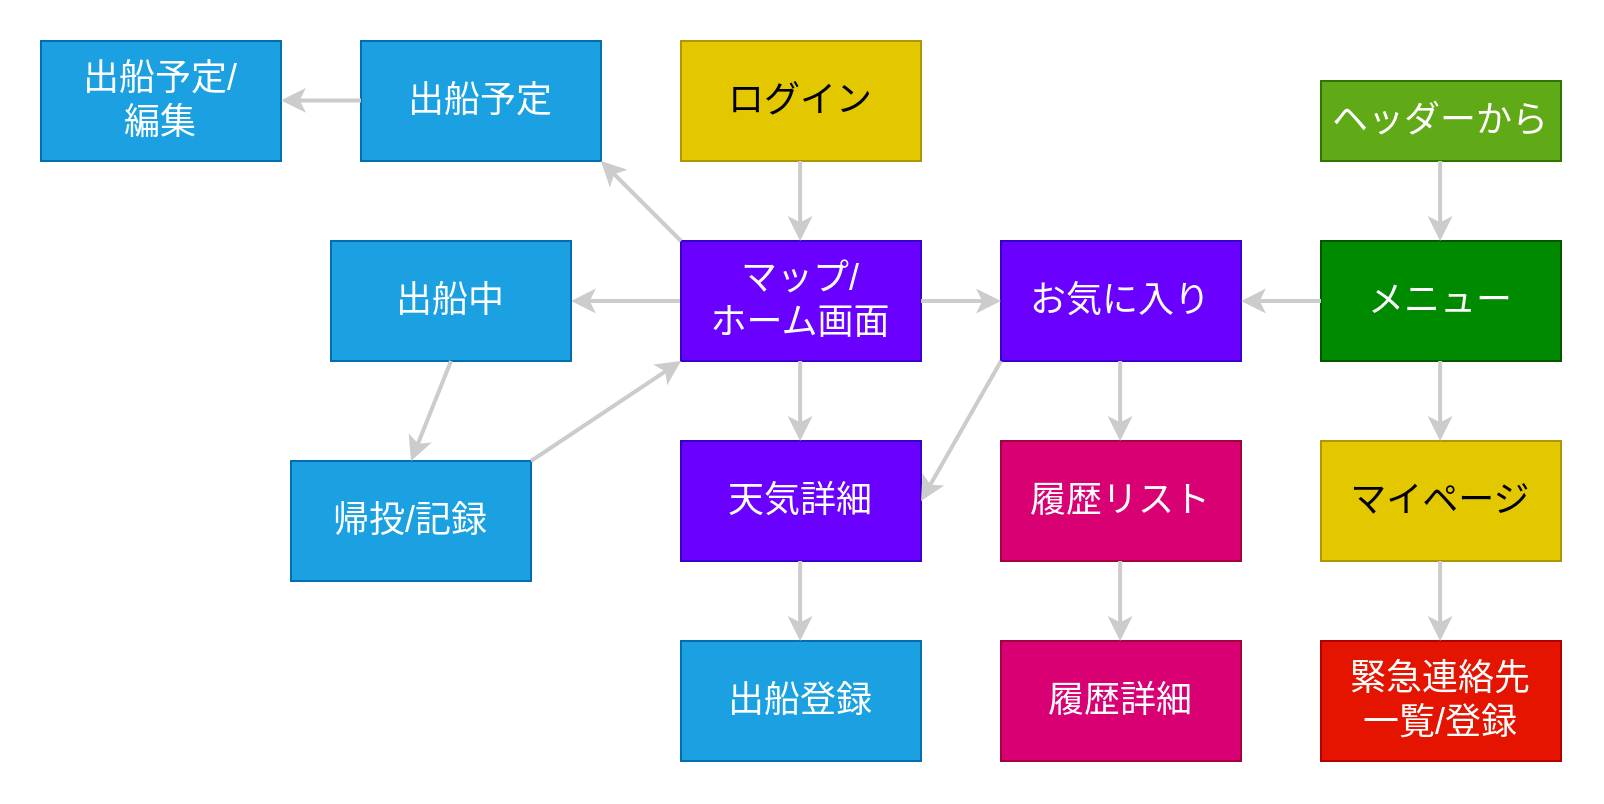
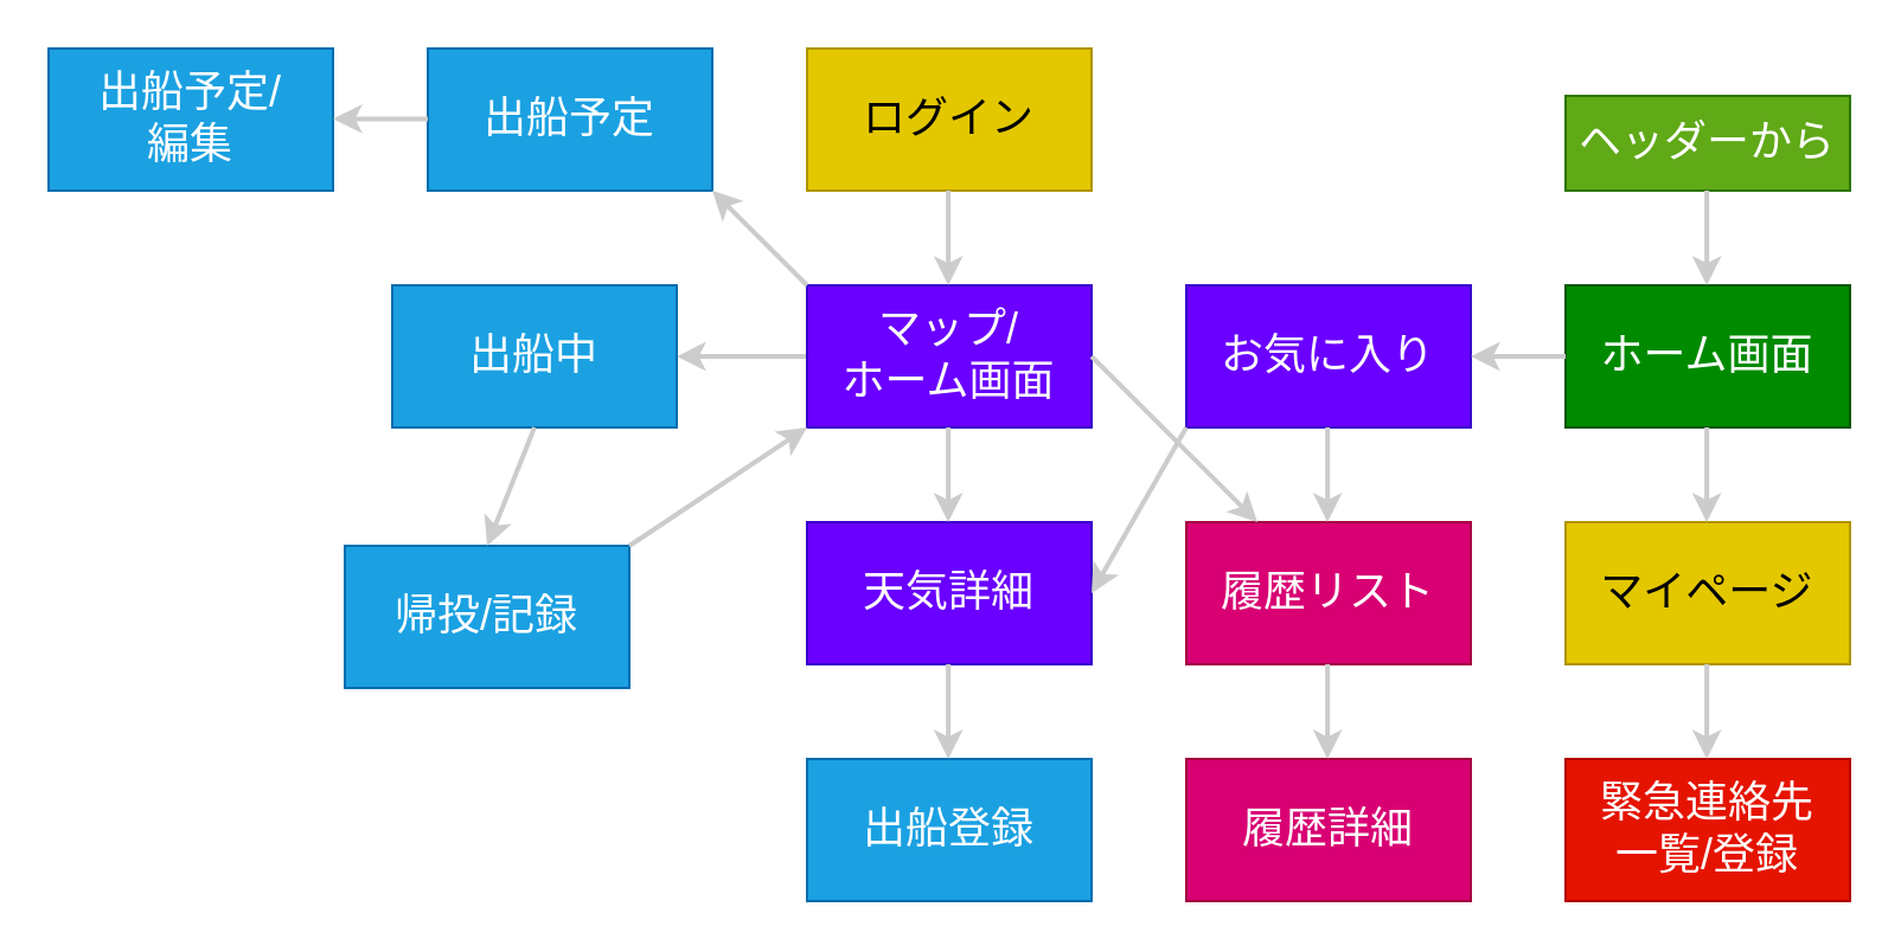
- <mxCell id="25" value="" style="endArrow=classic;html=1;fontSize=22;strokeWidth=2;entryX=0;entryY=0.5;entryDx=0;entryDy=0;exitX=1;exitY=0.5;exitDx=0;exitDy=0;strokeColor=#CCCCCC;" parent="1" source="12" target="5" edge="1"><mxGeometry width="50" height="50" relative="1" as="geometry"><mxPoint x="470" y="160" as="sourcePoint" /><mxPoint x="510" y="160" as="targetPoint" /></mxGeometry></mxCell>
+ <mxCell id="25" value="" style="endArrow=classic;html=1;fontSize=22;strokeWidth=2;exitX=1;exitY=0.5;exitDx=0;exitDy=0;strokeColor=#CCCCCC;" parent="1" source="12" target="8" edge="1"><mxGeometry width="50" height="50" relative="1" as="geometry"><mxPoint x="470" y="160" as="sourcePoint" /><mxPoint x="510" y="160" as="targetPoint" /></mxGeometry></mxCell>
- <mxCell id="9" value="メニュー" style="rounded=0;whiteSpace=wrap;html=1;fontSize=18;fillColor=#008a00;fontColor=#ffffff;strokeColor=#005700;" parent="1" vertex="1"><mxGeometry x="660" y="120" width="120" height="60" as="geometry" /></mxCell>
+ <mxCell id="9" value="ホーム画面" style="rounded=0;whiteSpace=wrap;html=1;fontSize=18;fillColor=#008a00;fontColor=#ffffff;strokeColor=#005700;" parent="1" vertex="1"><mxGeometry x="660" y="120" width="120" height="60" as="geometry" /></mxCell>
